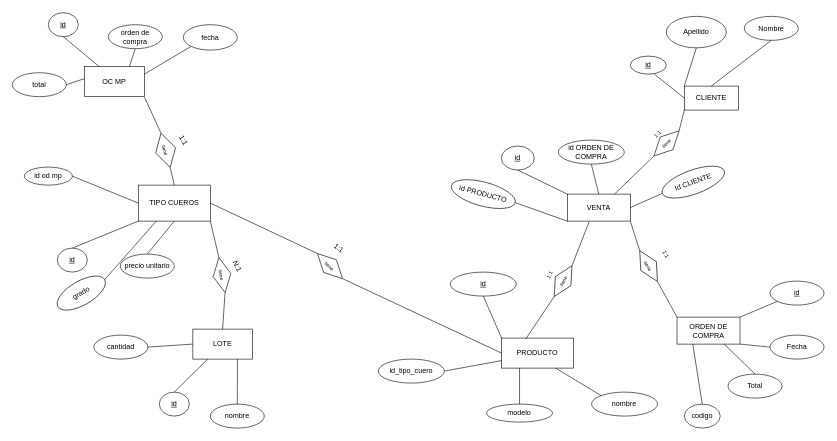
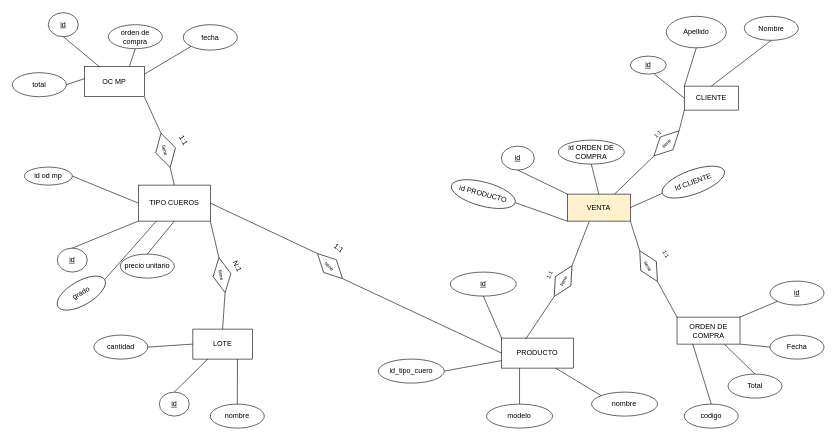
- <mxCell id="37" value="VENTA" style="rounded=0;whiteSpace=wrap;html=1;" vertex="1" parent="1"><mxGeometry x="945" y="323" width="105" height="45" as="geometry" /></mxCell>
+ <mxCell id="37" value="VENTA" style="rounded=0;whiteSpace=wrap;html=1;fillColor=#fff2cc;" vertex="1" parent="1"><mxGeometry x="945" y="323" width="105" height="45" as="geometry" /></mxCell>
- <mxCell id="31" value="modelo" style="ellipse;whiteSpace=wrap;html=1;" parent="1" vertex="1"><mxGeometry x="810.42" y="673" width="110" height="30" as="geometry" /></mxCell>
+ <mxCell id="31" value="modelo" style="ellipse;whiteSpace=wrap;html=1;" parent="1" vertex="1"><mxGeometry x="810.42" y="673" width="110" height="40" as="geometry" /></mxCell>
- <mxCell id="83" value="codigo" style="ellipse;whiteSpace=wrap;html=1;" vertex="1" parent="1"><mxGeometry x="1139.94" y="673" width="60" height="40" as="geometry" /></mxCell>
+ <mxCell id="83" value="codigo" style="ellipse;whiteSpace=wrap;html=1;" vertex="1" parent="1"><mxGeometry x="1139.94" y="673" width="90" height="40" as="geometry" /></mxCell>
